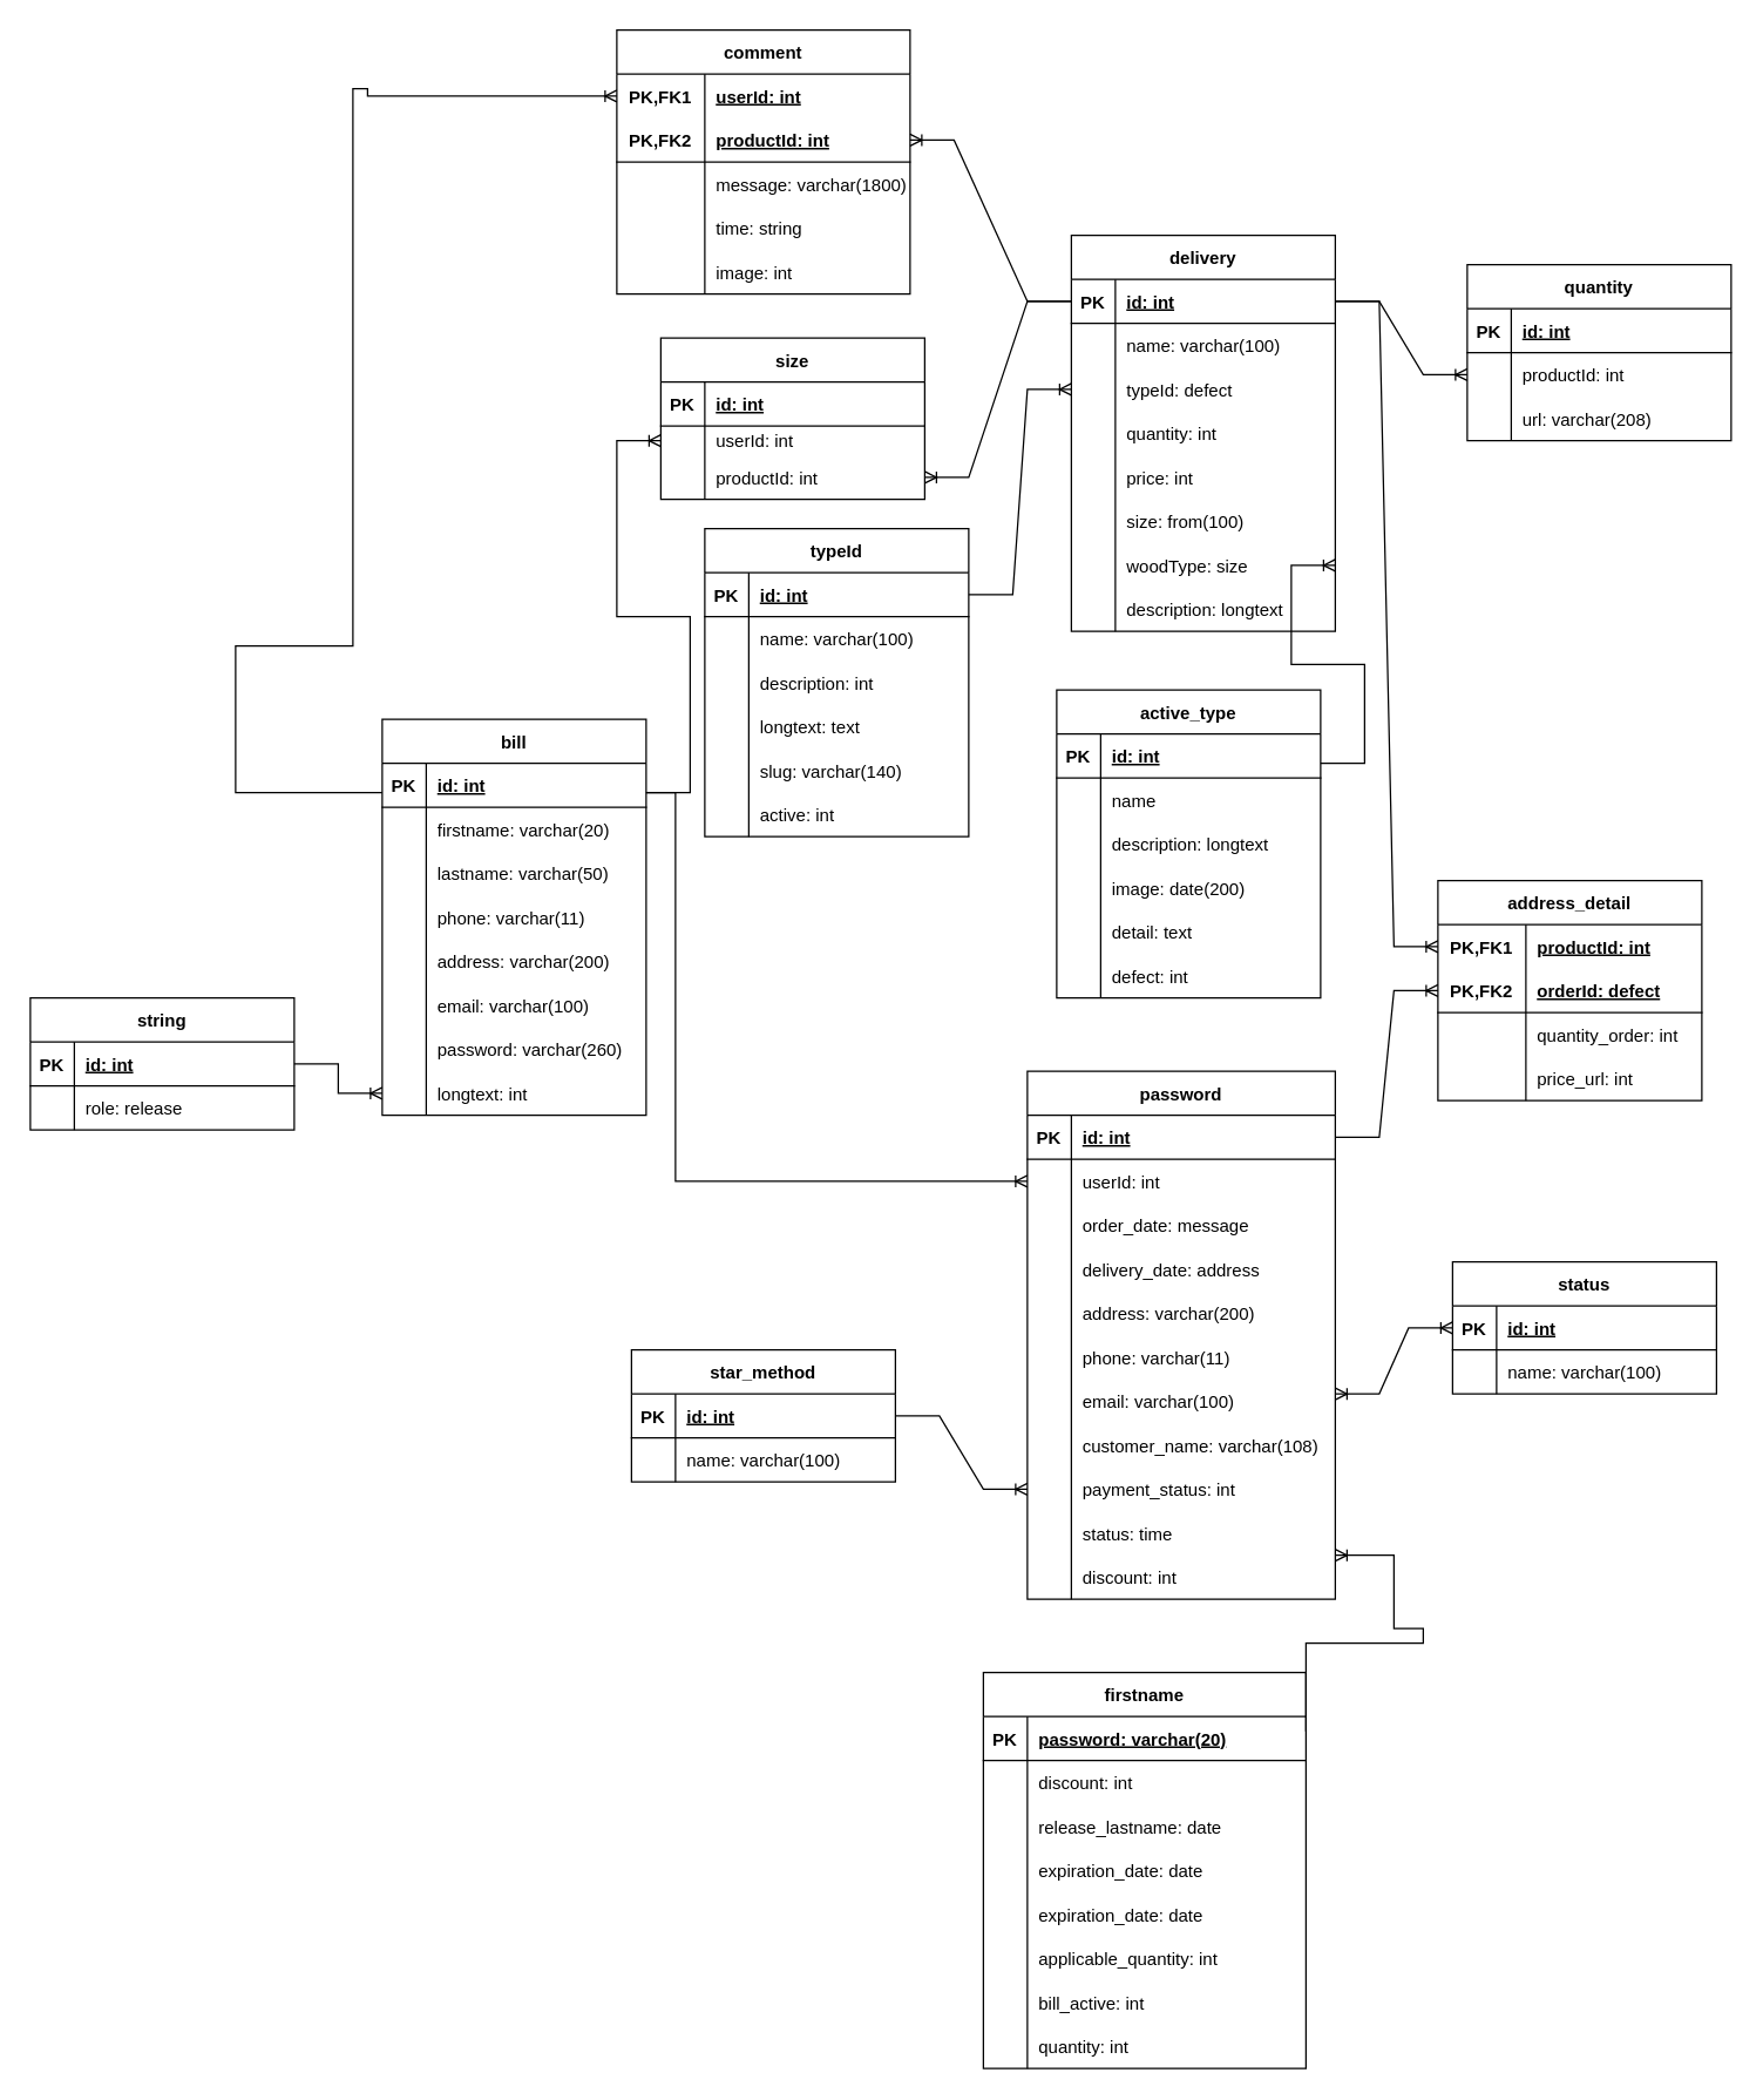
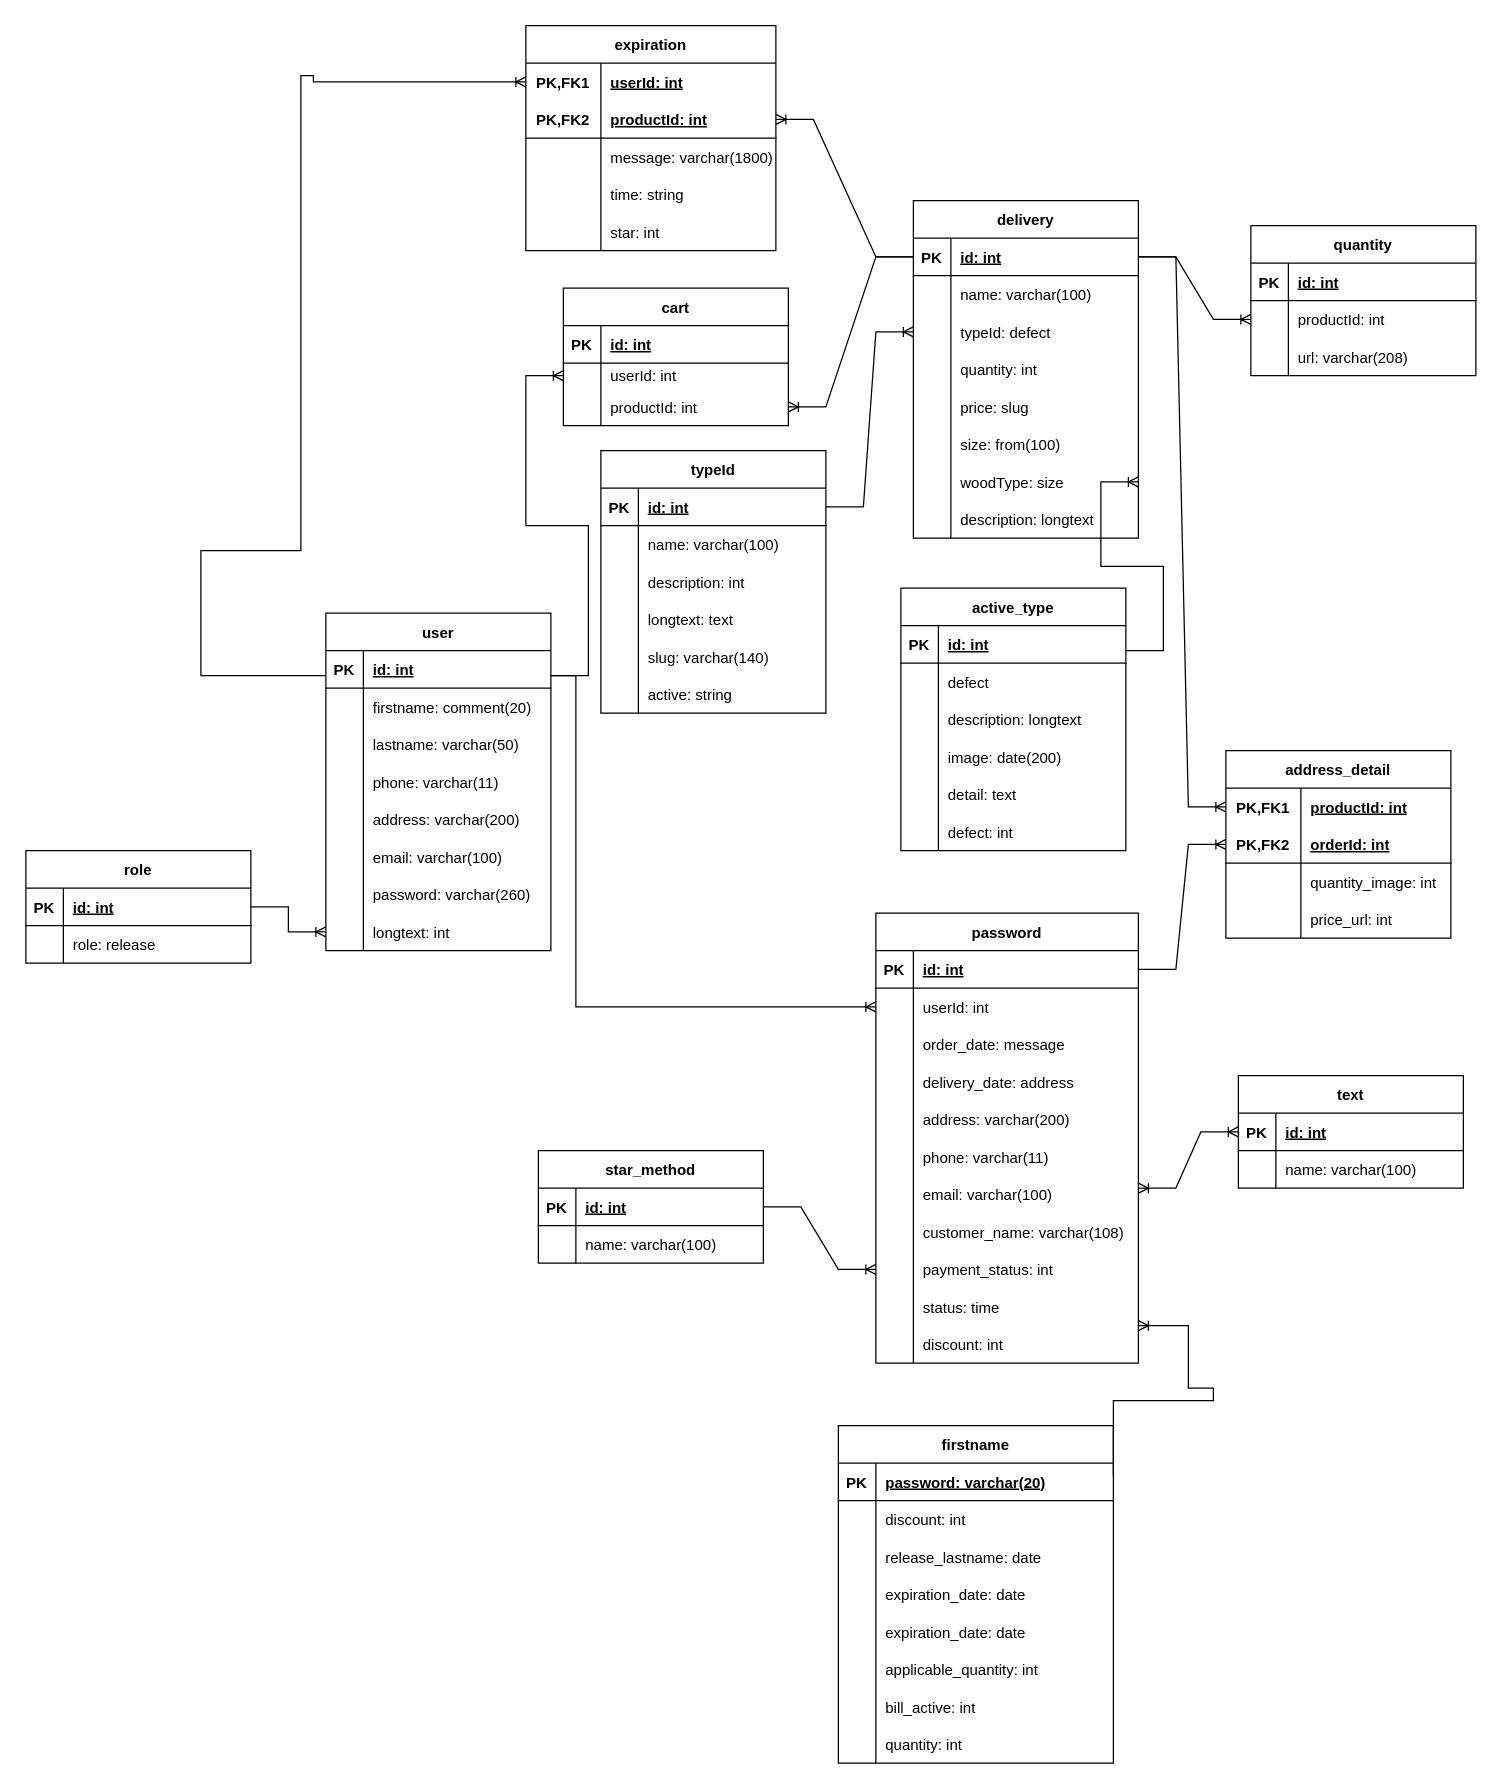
- <mxCell id="135" value="comment" style="shape=table;startSize=30;container=1;collapsible=1;childLayout=tableLayout;fixedRows=1;rowLines=0;fontStyle=1;align=center;resizeLast=1;" parent="1" vertex="1"><mxGeometry x="420" y="20" width="200" height="180" as="geometry" /></mxCell>
+ <mxCell id="135" value="expiration" style="shape=table;startSize=30;container=1;collapsible=1;childLayout=tableLayout;fixedRows=1;rowLines=0;fontStyle=1;align=center;resizeLast=1;" parent="1" vertex="1"><mxGeometry x="420" y="20" width="200" height="180" as="geometry" /></mxCell>
- <mxCell id="150" value="image: int" style="shape=partialRectangle;connectable=0;fillColor=none;top=0;left=0;bottom=0;right=0;align=left;spacingLeft=6;overflow=hidden;" parent="148" vertex="1"><mxGeometry x="60" width="140" height="30" as="geometry"><mxRectangle width="140" height="30" as="alternateBounds" /></mxGeometry></mxCell>
+ <mxCell id="150" value="star: int" style="shape=partialRectangle;connectable=0;fillColor=none;top=0;left=0;bottom=0;right=0;align=left;spacingLeft=6;overflow=hidden;" parent="148" vertex="1"><mxGeometry x="60" width="140" height="30" as="geometry"><mxRectangle width="140" height="30" as="alternateBounds" /></mxGeometry></mxCell>
- <mxCell id="91" value="size" style="shape=table;startSize=30;container=1;collapsible=1;childLayout=tableLayout;fixedRows=1;rowLines=0;fontStyle=1;align=center;resizeLast=1;" parent="1" vertex="1"><mxGeometry x="450" y="230" width="180" height="110" as="geometry" /></mxCell>
+ <mxCell id="91" value="cart" style="shape=table;startSize=30;container=1;collapsible=1;childLayout=tableLayout;fixedRows=1;rowLines=0;fontStyle=1;align=center;resizeLast=1;" parent="1" vertex="1"><mxGeometry x="450" y="230" width="180" height="110" as="geometry" /></mxCell>
- <mxCell id="17" value="price: int" style="shape=partialRectangle;connectable=0;fillColor=none;top=0;left=0;bottom=0;right=0;align=left;spacingLeft=6;overflow=hidden;" parent="15" vertex="1"><mxGeometry x="30" width="150" height="30" as="geometry"><mxRectangle width="150" height="30" as="alternateBounds" /></mxGeometry></mxCell>
+ <mxCell id="17" value="price: slug" style="shape=partialRectangle;connectable=0;fillColor=none;top=0;left=0;bottom=0;right=0;align=left;spacingLeft=6;overflow=hidden;" parent="15" vertex="1"><mxGeometry x="30" width="150" height="30" as="geometry"><mxRectangle width="150" height="30" as="alternateBounds" /></mxGeometry></mxCell>
- <mxCell id="205" value="bill" style="shape=table;startSize=30;container=1;collapsible=1;childLayout=tableLayout;fixedRows=1;rowLines=0;fontStyle=1;align=center;resizeLast=1;" parent="1" vertex="1"><mxGeometry x="260" y="490" width="180" height="270" as="geometry"><mxRectangle x="30" y="50" width="70" height="30" as="alternateBounds" /></mxGeometry></mxCell>
+ <mxCell id="205" value="user" style="shape=table;startSize=30;container=1;collapsible=1;childLayout=tableLayout;fixedRows=1;rowLines=0;fontStyle=1;align=center;resizeLast=1;" parent="1" vertex="1"><mxGeometry x="260" y="490" width="180" height="270" as="geometry"><mxRectangle x="30" y="50" width="70" height="30" as="alternateBounds" /></mxGeometry></mxCell>
- <mxCell id="190" value="name" style="shape=partialRectangle;connectable=0;fillColor=none;top=0;left=0;bottom=0;right=0;align=left;spacingLeft=6;overflow=hidden;" parent="188" vertex="1"><mxGeometry x="30" width="150" height="30" as="geometry"><mxRectangle width="150" height="30" as="alternateBounds" /></mxGeometry></mxCell>
+ <mxCell id="190" value="defect" style="shape=partialRectangle;connectable=0;fillColor=none;top=0;left=0;bottom=0;right=0;align=left;spacingLeft=6;overflow=hidden;" parent="188" vertex="1"><mxGeometry x="30" width="150" height="30" as="geometry"><mxRectangle width="150" height="30" as="alternateBounds" /></mxGeometry></mxCell>
- <mxCell id="183" value="active: int" style="shape=partialRectangle;connectable=0;fillColor=none;top=0;left=0;bottom=0;right=0;align=left;spacingLeft=6;overflow=hidden;" parent="181" vertex="1"><mxGeometry x="30" width="150" height="30" as="geometry"><mxRectangle width="150" height="30" as="alternateBounds" /></mxGeometry></mxCell>
+ <mxCell id="183" value="active: string" style="shape=partialRectangle;connectable=0;fillColor=none;top=0;left=0;bottom=0;right=0;align=left;spacingLeft=6;overflow=hidden;" parent="181" vertex="1"><mxGeometry x="30" width="150" height="30" as="geometry"><mxRectangle width="150" height="30" as="alternateBounds" /></mxGeometry></mxCell>
- <mxCell id="211" value="firstname: varchar(20)" style="shape=partialRectangle;connectable=0;fillColor=none;top=0;left=0;bottom=0;right=0;align=left;spacingLeft=6;overflow=hidden;" parent="209" vertex="1"><mxGeometry x="30" width="150" height="30" as="geometry"><mxRectangle width="150" height="30" as="alternateBounds" /></mxGeometry></mxCell>
+ <mxCell id="211" value="firstname: comment(20)" style="shape=partialRectangle;connectable=0;fillColor=none;top=0;left=0;bottom=0;right=0;align=left;spacingLeft=6;overflow=hidden;" parent="209" vertex="1"><mxGeometry x="30" width="150" height="30" as="geometry"><mxRectangle width="150" height="30" as="alternateBounds" /></mxGeometry></mxCell>
- <mxCell id="77" value="orderId: defect" style="shape=partialRectangle;connectable=0;fillColor=none;top=0;left=0;bottom=0;right=0;align=left;spacingLeft=6;fontStyle=5;overflow=hidden;" parent="75" vertex="1"><mxGeometry x="60" width="120" height="30" as="geometry"><mxRectangle width="120" height="30" as="alternateBounds" /></mxGeometry></mxCell>
+ <mxCell id="77" value="orderId: int" style="shape=partialRectangle;connectable=0;fillColor=none;top=0;left=0;bottom=0;right=0;align=left;spacingLeft=6;fontStyle=5;overflow=hidden;" parent="75" vertex="1"><mxGeometry x="60" width="120" height="30" as="geometry"><mxRectangle width="120" height="30" as="alternateBounds" /></mxGeometry></mxCell>
- <mxCell id="157" value="string" style="shape=table;startSize=30;container=1;collapsible=1;childLayout=tableLayout;fixedRows=1;rowLines=0;fontStyle=1;align=center;resizeLast=1;" parent="1" vertex="1"><mxGeometry x="20" y="680" width="180" height="90" as="geometry" /></mxCell>
+ <mxCell id="157" value="role" style="shape=table;startSize=30;container=1;collapsible=1;childLayout=tableLayout;fixedRows=1;rowLines=0;fontStyle=1;align=center;resizeLast=1;" parent="1" vertex="1"><mxGeometry x="20" y="680" width="180" height="90" as="geometry" /></mxCell>
- <mxCell id="80" value="quantity_order: int" style="shape=partialRectangle;connectable=0;fillColor=none;top=0;left=0;bottom=0;right=0;align=left;spacingLeft=6;overflow=hidden;" parent="78" vertex="1"><mxGeometry x="60" width="120" height="30" as="geometry"><mxRectangle width="120" height="30" as="alternateBounds" /></mxGeometry></mxCell>
+ <mxCell id="80" value="quantity_image: int" style="shape=partialRectangle;connectable=0;fillColor=none;top=0;left=0;bottom=0;right=0;align=left;spacingLeft=6;overflow=hidden;" parent="78" vertex="1"><mxGeometry x="60" width="120" height="30" as="geometry"><mxRectangle width="120" height="30" as="alternateBounds" /></mxGeometry></mxCell>
- <mxCell id="126" value="status" style="shape=table;startSize=30;container=1;collapsible=1;childLayout=tableLayout;fixedRows=1;rowLines=0;fontStyle=1;align=center;resizeLast=1;" parent="1" vertex="1"><mxGeometry x="990" y="860" width="180" height="90" as="geometry" /></mxCell>
+ <mxCell id="126" value="text" style="shape=table;startSize=30;container=1;collapsible=1;childLayout=tableLayout;fixedRows=1;rowLines=0;fontStyle=1;align=center;resizeLast=1;" parent="1" vertex="1"><mxGeometry x="990" y="860" width="180" height="90" as="geometry" /></mxCell>
